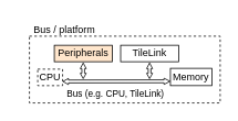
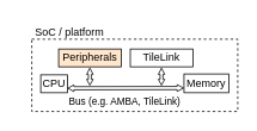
- <mxCell id="11" value="Bus / platform" style="text;html=1;align=center;verticalAlign=middle;whiteSpace=wrap;rounded=0;" vertex="1" parent="1"><mxGeometry x="20" y="20" width="115" height="30" as="geometry" /></mxCell>
+ <mxCell id="11" value="SoC / platform" style="text;html=1;align=center;verticalAlign=middle;whiteSpace=wrap;rounded=0;" vertex="1" parent="1"><mxGeometry x="20" y="20" width="115" height="30" as="geometry" /></mxCell>
- <mxCell id="3" value="CPU" style="rounded=0;whiteSpace=wrap;html=1;dashed=1;" vertex="1" parent="1"><mxGeometry x="45" y="83" width="30" height="20" as="geometry" /></mxCell>
+ <mxCell id="3" value="CPU" style="rounded=0;whiteSpace=wrap;html=1;" vertex="1" parent="1"><mxGeometry x="45" y="83" width="30" height="20" as="geometry" /></mxCell>
- <mxCell id="5" value="&lt;font style=&quot;font-size: 11px;&quot;&gt;Bus (e.g. CPU, TileLink)&lt;/font&gt;" style="text;html=1;align=center;verticalAlign=middle;whiteSpace=wrap;rounded=0;" vertex="1" parent="1"><mxGeometry x="69" y="103" width="140" height="20" as="geometry" /></mxCell>
+ <mxCell id="5" value="&lt;font style=&quot;font-size: 11px;&quot;&gt;Bus (e.g. AMBA, TileLink)&lt;/font&gt;" style="text;html=1;align=center;verticalAlign=middle;whiteSpace=wrap;rounded=0;" vertex="1" parent="1"><mxGeometry x="69" y="103" width="140" height="20" as="geometry" /></mxCell>
